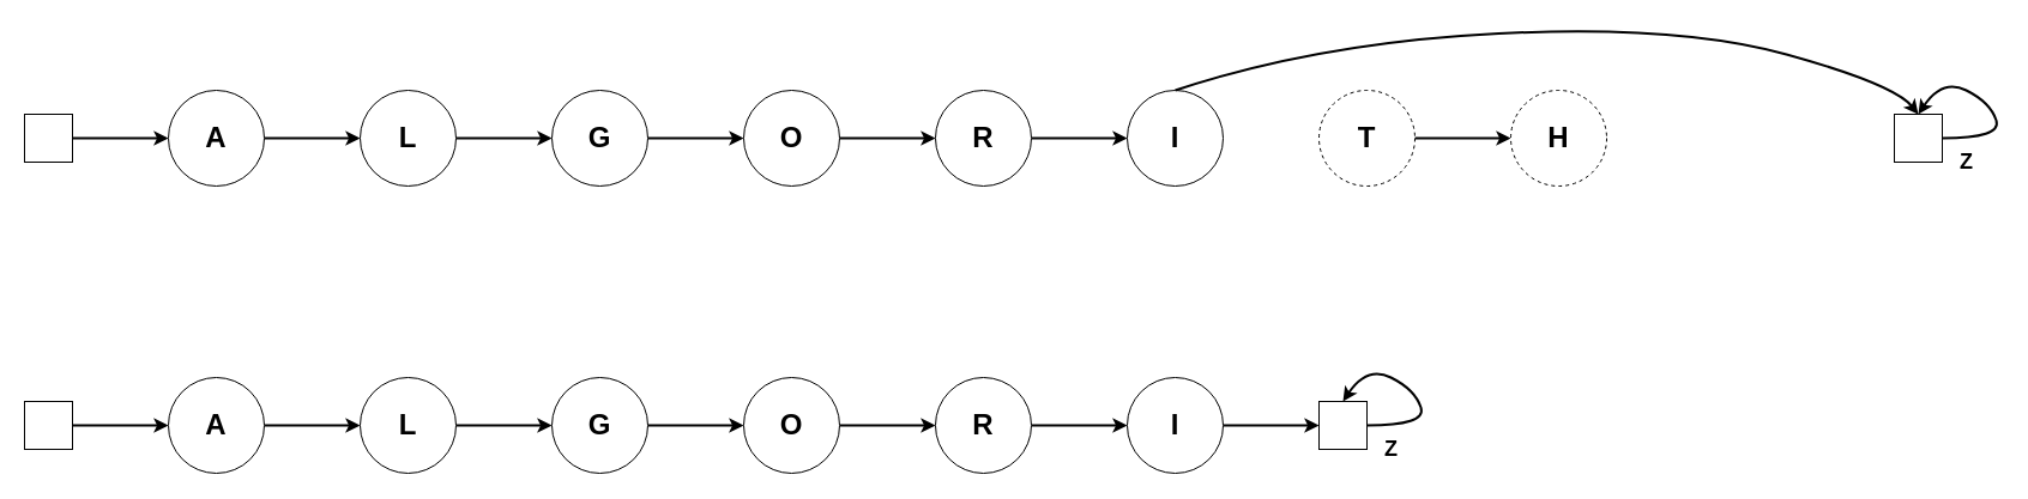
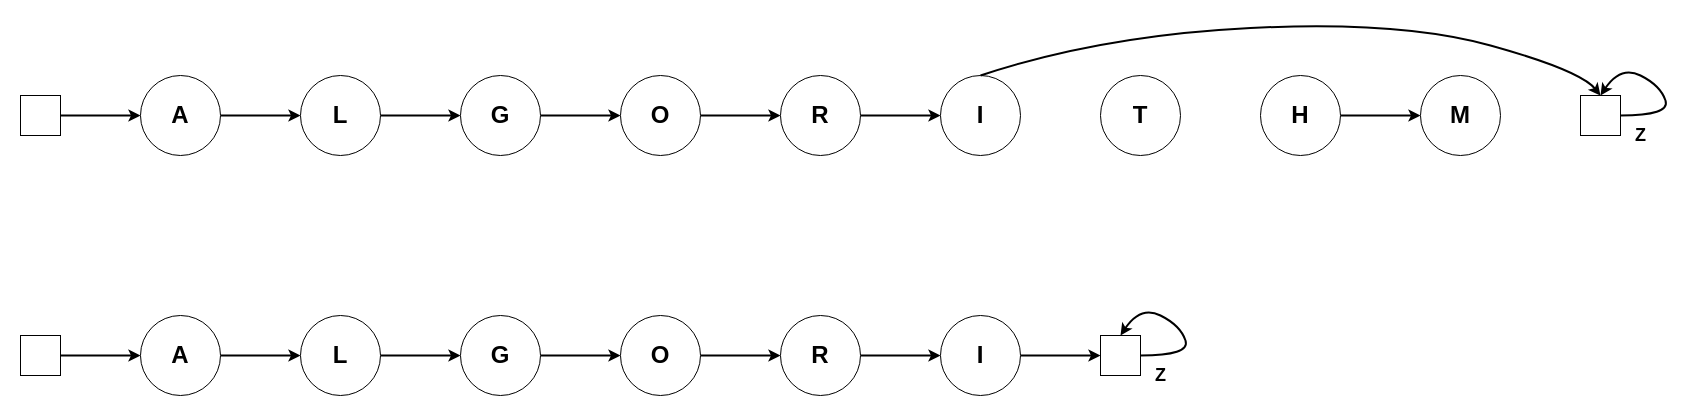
- <mxCell id="19" value="&lt;font style=&quot;font-size: 24px;&quot;&gt;&lt;b style=&quot;&quot;&gt;T&lt;/b&gt;&lt;/font&gt;" style="ellipse;whiteSpace=wrap;html=1;aspect=fixed;dashed=1;" parent="1" vertex="1"><mxGeometry x="1100" y="75" width="80" height="80" as="geometry" /></mxCell>
+ <mxCell id="19" value="&lt;font style=&quot;font-size: 24px;&quot;&gt;&lt;b style=&quot;&quot;&gt;T&lt;/b&gt;&lt;/font&gt;" style="ellipse;whiteSpace=wrap;html=1;aspect=fixed;" parent="1" vertex="1"><mxGeometry x="1100" y="75" width="80" height="80" as="geometry" /></mxCell>
- <mxCell id="18" style="edgeStyle=orthogonalEdgeStyle;rounded=0;orthogonalLoop=1;jettySize=auto;html=1;entryX=0;entryY=0.5;entryDx=0;entryDy=0;strokeWidth=2;" parent="1" source="19" target="21" edge="1"><mxGeometry relative="1" as="geometry" /></mxCell>
- <mxCell id="21" value="&lt;font style=&quot;font-size: 24px;&quot;&gt;&lt;b style=&quot;&quot;&gt;H&lt;/b&gt;&lt;/font&gt;" style="ellipse;whiteSpace=wrap;html=1;aspect=fixed;dashed=1;" parent="1" vertex="1"><mxGeometry x="1260" y="75" width="80" height="80" as="geometry" /></mxCell>
+ <mxCell id="21" value="&lt;font style=&quot;font-size: 24px;&quot;&gt;&lt;b style=&quot;&quot;&gt;H&lt;/b&gt;&lt;/font&gt;" style="ellipse;whiteSpace=wrap;html=1;aspect=fixed;" parent="1" vertex="1"><mxGeometry x="1260" y="75" width="80" height="80" as="geometry" /></mxCell>
+ <mxCell id="20" style="edgeStyle=orthogonalEdgeStyle;rounded=0;orthogonalLoop=1;jettySize=auto;html=1;entryX=0;entryY=0.5;entryDx=0;entryDy=0;strokeWidth=2;" parent="1" source="21" target="22" edge="1"><mxGeometry relative="1" as="geometry" /></mxCell>
+ <mxCell id="22" value="&lt;font style=&quot;font-size: 24px;&quot;&gt;&lt;b style=&quot;&quot;&gt;M&lt;/b&gt;&lt;/font&gt;" style="ellipse;whiteSpace=wrap;html=1;aspect=fixed;" parent="1" vertex="1"><mxGeometry x="1420" y="75" width="80" height="80" as="geometry" /></mxCell>
